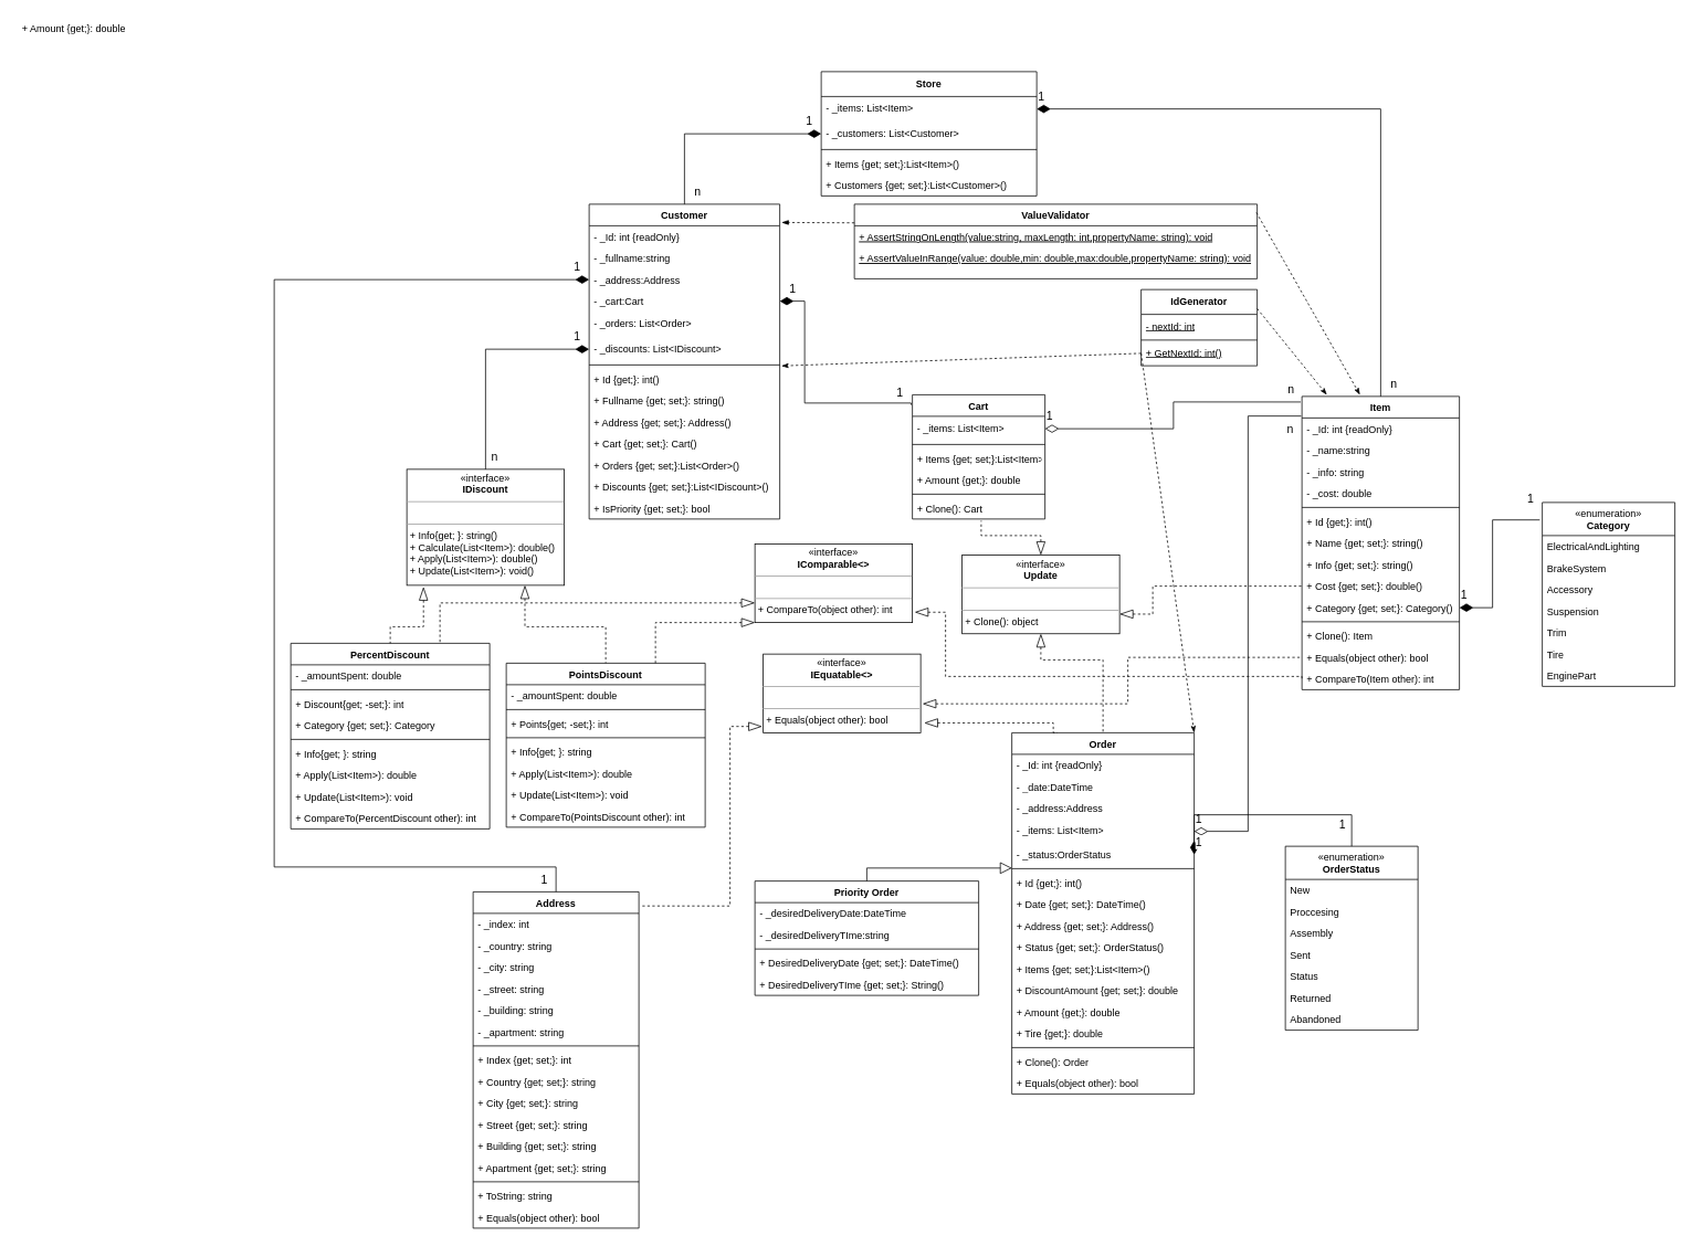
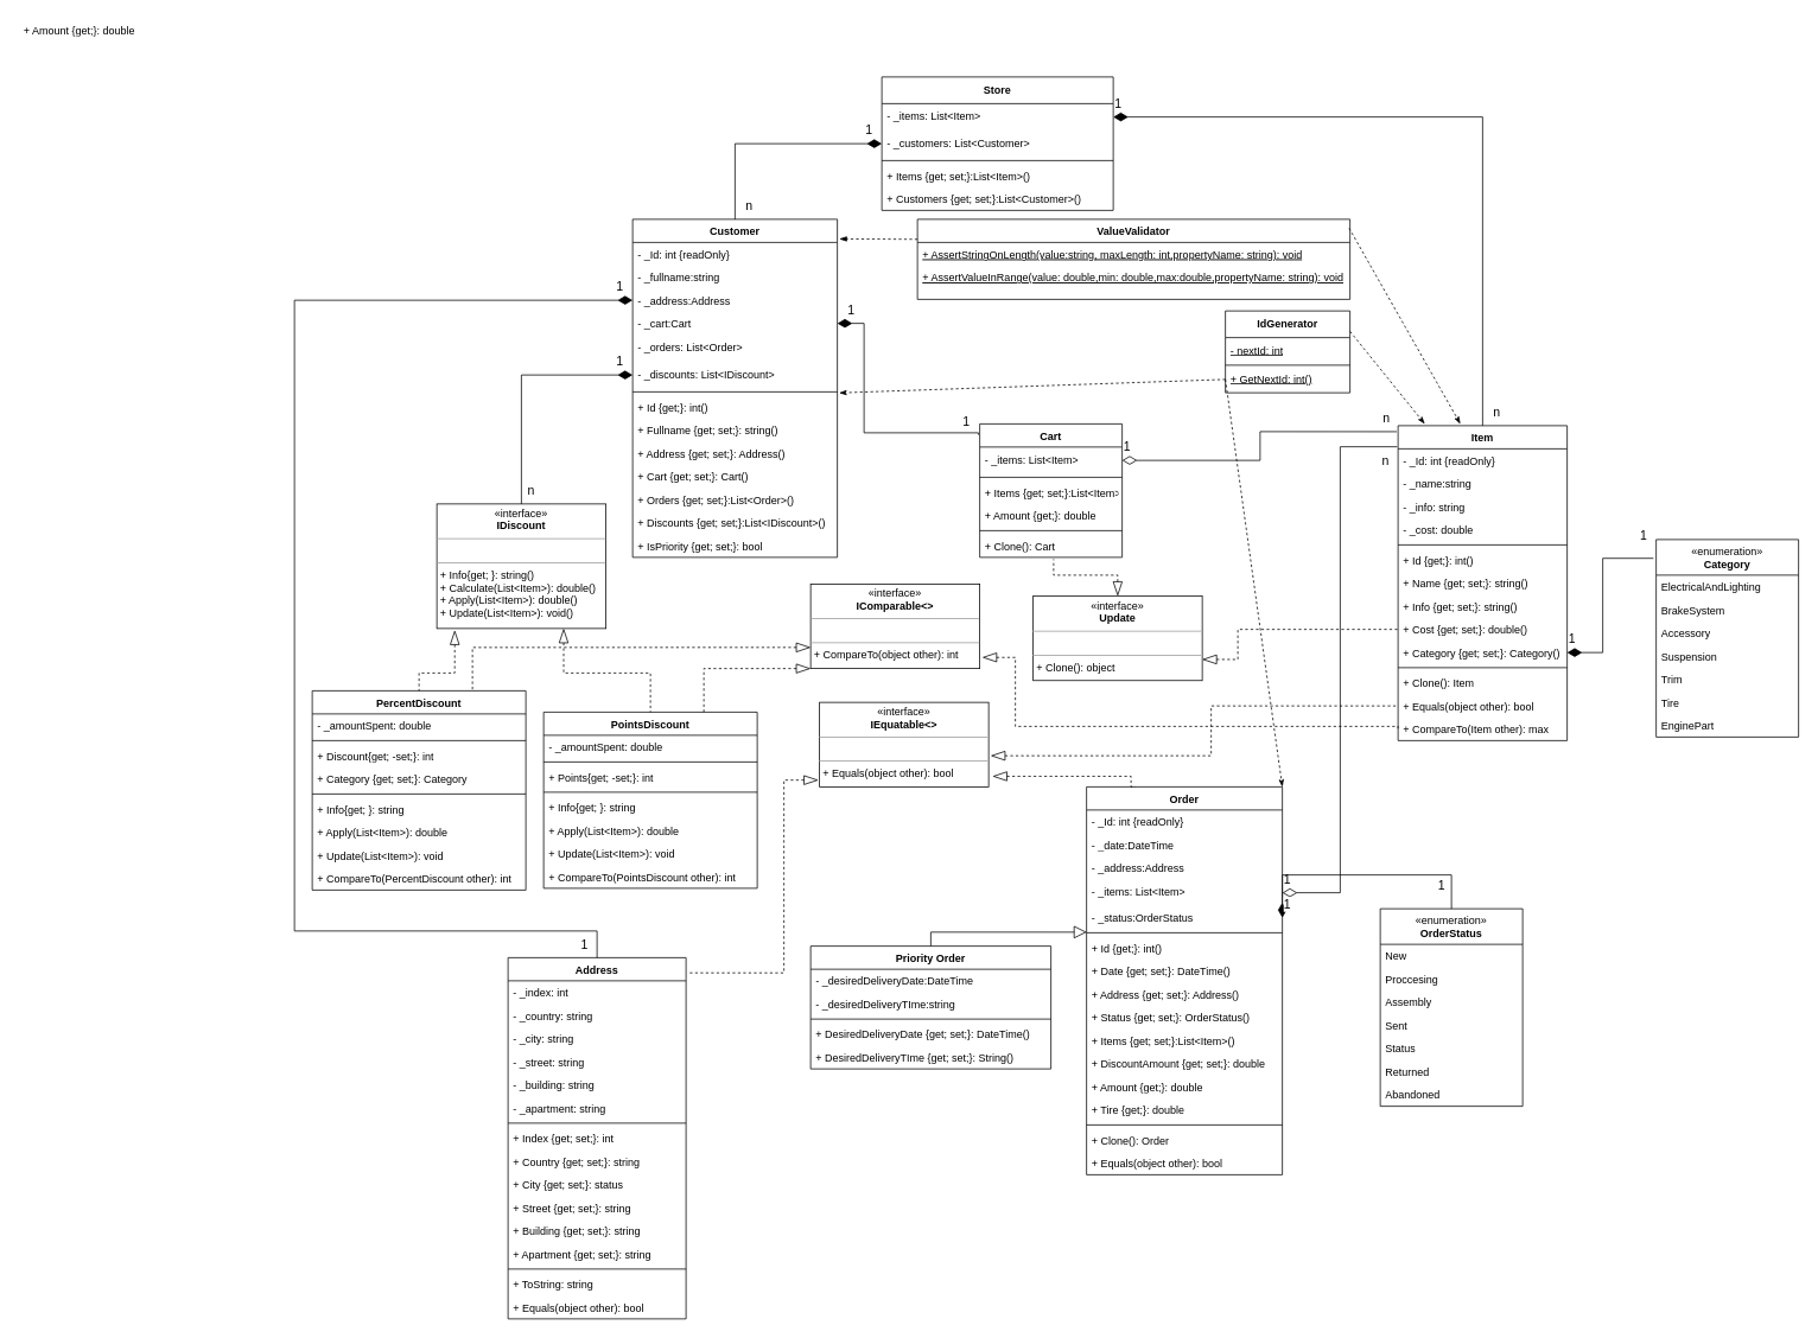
- <mxCell id="166" value="" style="endArrow=none;html=1;endSize=12;startArrow=blockThin;startSize=14;startFill=0;edgeStyle=orthogonalEdgeStyle;rounded=0;entryX=0.5;entryY=0;entryDx=0;entryDy=0;endFill=0;exitX=0.5;exitY=1;exitDx=0;exitDy=0;dashed=1;" edge="1" parent="1" source="165" target="96"><mxGeometry relative="1" as="geometry"><mxPoint x="1260" y="738" as="sourcePoint" /><mxPoint x="1337" y="832" as="targetPoint" /><mxPoint as="offset" /><Array as="points"><mxPoint x="1255" y="796" /><mxPoint x="1330" y="796" /></Array></mxGeometry></mxCell>
- <mxCell id="16" value="+ CompareTo(Item other): int" style="text;strokeColor=none;fillColor=none;align=left;verticalAlign=top;spacingLeft=4;spacingRight=4;overflow=hidden;rotatable=0;points=[[0,0.5],[1,0.5]];portConstraint=eastwest;whiteSpace=wrap;html=1;" vertex="1" parent="2"><mxGeometry y="328" width="190" height="26" as="geometry" /></mxCell>
+ <mxCell id="16" value="+ CompareTo(Item other): max" style="text;strokeColor=none;fillColor=none;align=left;verticalAlign=top;spacingLeft=4;spacingRight=4;overflow=hidden;rotatable=0;points=[[0,0.5],[1,0.5]];portConstraint=eastwest;whiteSpace=wrap;html=1;" vertex="1" parent="2"><mxGeometry y="328" width="190" height="26" as="geometry" /></mxCell>
- <mxCell id="76" value="+ City {get; set;}: string" style="text;align=left;verticalAlign=top;spacingLeft=4;spacingRight=4;overflow=hidden;rotatable=0;points=[[0,0.5],[1,0.5]];portConstraint=eastwest;rounded=0;" parent="66" vertex="1"><mxGeometry y="242" width="200" height="26" as="geometry" /></mxCell>
+ <mxCell id="76" value="+ City {get; set;}: status" style="text;align=left;verticalAlign=top;spacingLeft=4;spacingRight=4;overflow=hidden;rotatable=0;points=[[0,0.5],[1,0.5]];portConstraint=eastwest;rounded=0;" parent="66" vertex="1"><mxGeometry y="242" width="200" height="26" as="geometry" /></mxCell>
